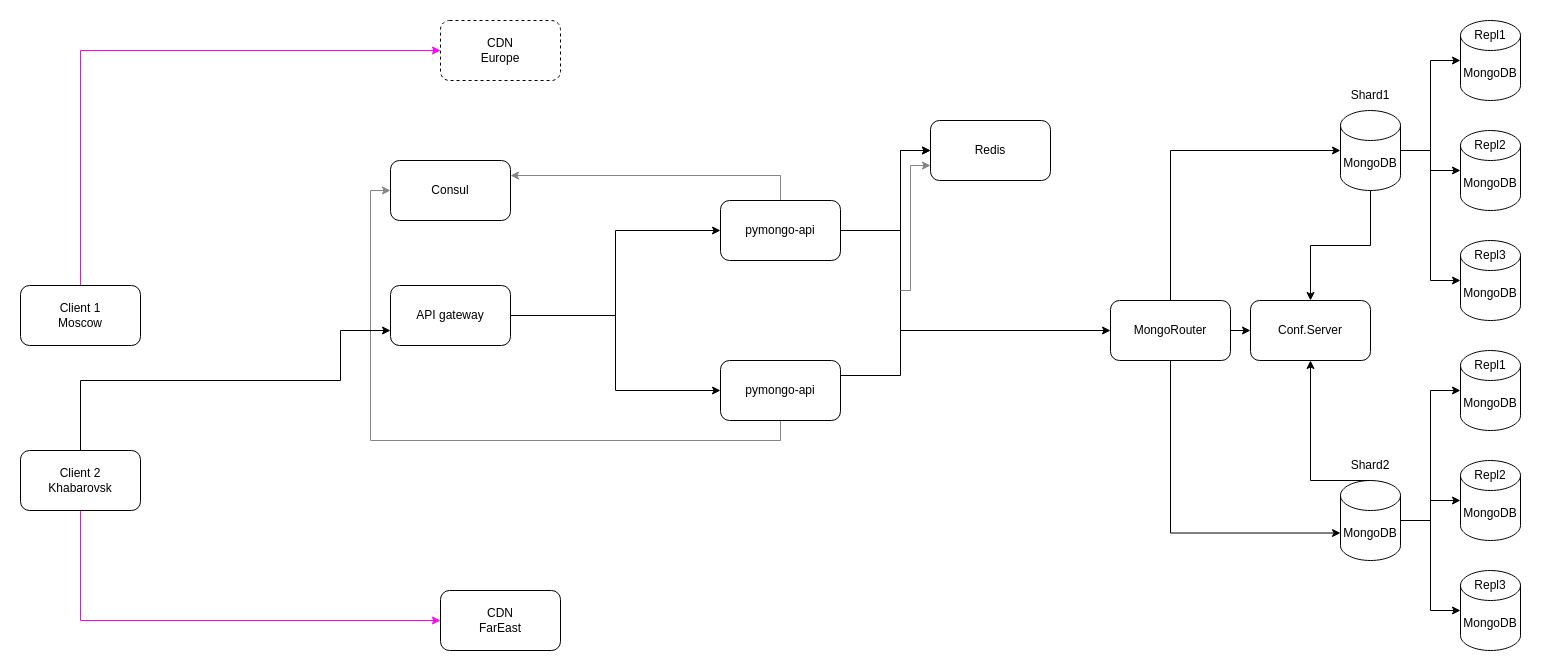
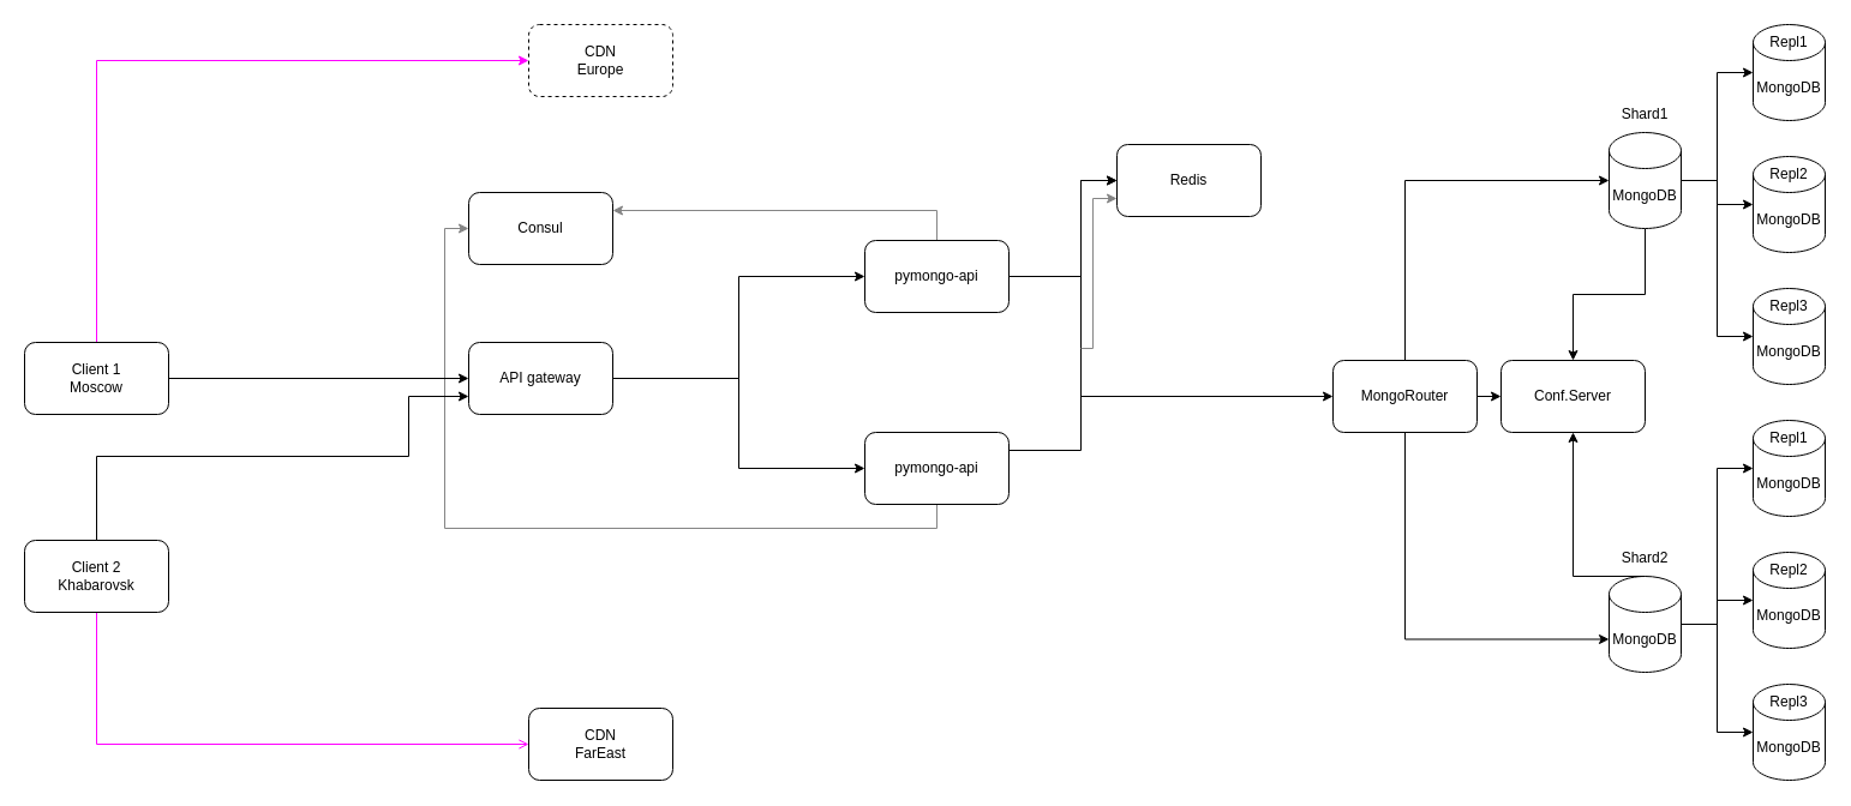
+ <mxCell id="46" style="edgeStyle=orthogonalEdgeStyle;rounded=0;orthogonalLoop=1;jettySize=auto;html=1;exitX=1;exitY=0.5;exitDx=0;exitDy=0;entryX=0;entryY=0.5;entryDx=0;entryDy=0;" parent="1" source="47" target="41" edge="1"><mxGeometry relative="1" as="geometry" /></mxCell>
- <mxCell id="48" style="edgeStyle=orthogonalEdgeStyle;rounded=0;orthogonalLoop=1;jettySize=auto;html=1;exitX=0.5;exitY=1;exitDx=0;exitDy=0;entryX=0;entryY=0.5;entryDx=0;entryDy=0;strokeColor=#FF00FF;align=center;verticalAlign=middle;fontFamily=Helvetica;fontSize=11;fontColor=default;labelBackgroundColor=default;endArrow=classic;" parent="1" source="50" target="51" edge="1"><mxGeometry relative="1" as="geometry" /></mxCell>
+ <mxCell id="48" style="edgeStyle=orthogonalEdgeStyle;rounded=0;orthogonalLoop=1;jettySize=auto;html=1;exitX=0.5;exitY=1;exitDx=0;exitDy=0;entryX=0;entryY=0.5;entryDx=0;entryDy=0;strokeColor=#FF00FF;align=center;verticalAlign=middle;fontFamily=Helvetica;fontSize=11;fontColor=default;labelBackgroundColor=default;endArrow=open;" parent="1" source="50" target="51" edge="1"><mxGeometry relative="1" as="geometry" /></mxCell>
